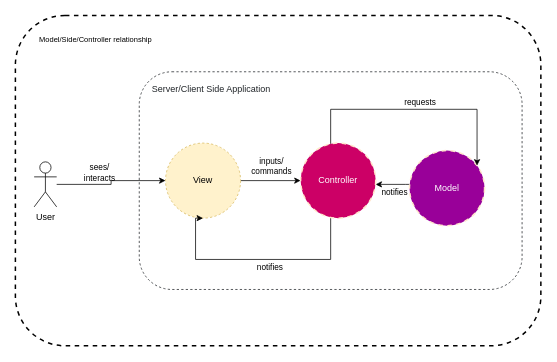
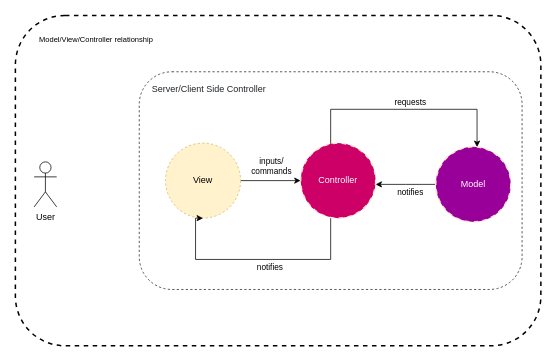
- <mxCell id="2" value="Model/Side/Controller relationship " style="rounded=1;whiteSpace=wrap;html=1;dashed=1;fontSize=10;strokeWidth=2;fillColor=none;verticalAlign=top;spacingLeft=30;align=left;spacingTop=20;" parent="1" vertex="1"><mxGeometry x="20" y="20" width="700" height="440" as="geometry" /></mxCell>
+ <mxCell id="2" value="Model/View/Controller relationship " style="rounded=1;whiteSpace=wrap;html=1;dashed=1;fontSize=10;strokeWidth=2;fillColor=none;verticalAlign=top;spacingLeft=30;align=left;spacingTop=20;" parent="1" vertex="1"><mxGeometry x="20" y="20" width="700" height="440" as="geometry" /></mxCell>
- <mxCell id="3" value="Server/Client Side Application" style="rounded=1;whiteSpace=wrap;html=1;fillColor=none;strokeColor=#212529;align=left;verticalAlign=top;spacingLeft=15;spacingTop=10;fontColor=#212529;dashed=1;" parent="1" vertex="1"><mxGeometry x="185" y="95" width="510" height="290" as="geometry" /></mxCell>
+ <mxCell id="3" value="Server/Client Side Controller" style="rounded=1;whiteSpace=wrap;html=1;fillColor=none;strokeColor=#212529;align=left;verticalAlign=top;spacingLeft=15;spacingTop=10;fontColor=#212529;dashed=1;" parent="1" vertex="1"><mxGeometry x="185" y="95" width="510" height="290" as="geometry" /></mxCell>
- <mxCell id="15" style="edgeStyle=orthogonalEdgeStyle;rounded=0;orthogonalLoop=1;jettySize=auto;html=1;fontColor=#000000;" parent="1" source="17" target="6" edge="1"><mxGeometry relative="1" as="geometry" /></mxCell>
- <mxCell id="16" value="sees/&lt;br&gt;interacts" style="edgeLabel;html=1;align=center;verticalAlign=middle;resizable=0;points=[];fontColor=#000000;labelBackgroundColor=none;" parent="15" vertex="1" connectable="0"><mxGeometry x="-0.229" relative="1" as="geometry"><mxPoint x="-2" y="-16" as="offset" /></mxGeometry></mxCell>
- <mxCell id="9" value="Model" style="ellipse;whiteSpace=wrap;html=1;aspect=fixed;dashed=1;strokeColor=#FFE6CC;strokeWidth=2;fillColor=#990099;fontColor=#FFFFFF;" parent="1" vertex="1"><mxGeometry x="545" y="200" width="100" height="100" as="geometry" /></mxCell>
+ <mxCell id="9" value="Model" style="ellipse;whiteSpace=wrap;html=1;aspect=fixed;dashed=1;strokeColor=#FFE6CC;strokeWidth=2;fillColor=#990099;fontColor=#FFFFFF;" parent="1" vertex="1"><mxGeometry x="580" y="195" width="100" height="100" as="geometry" /></mxCell>
